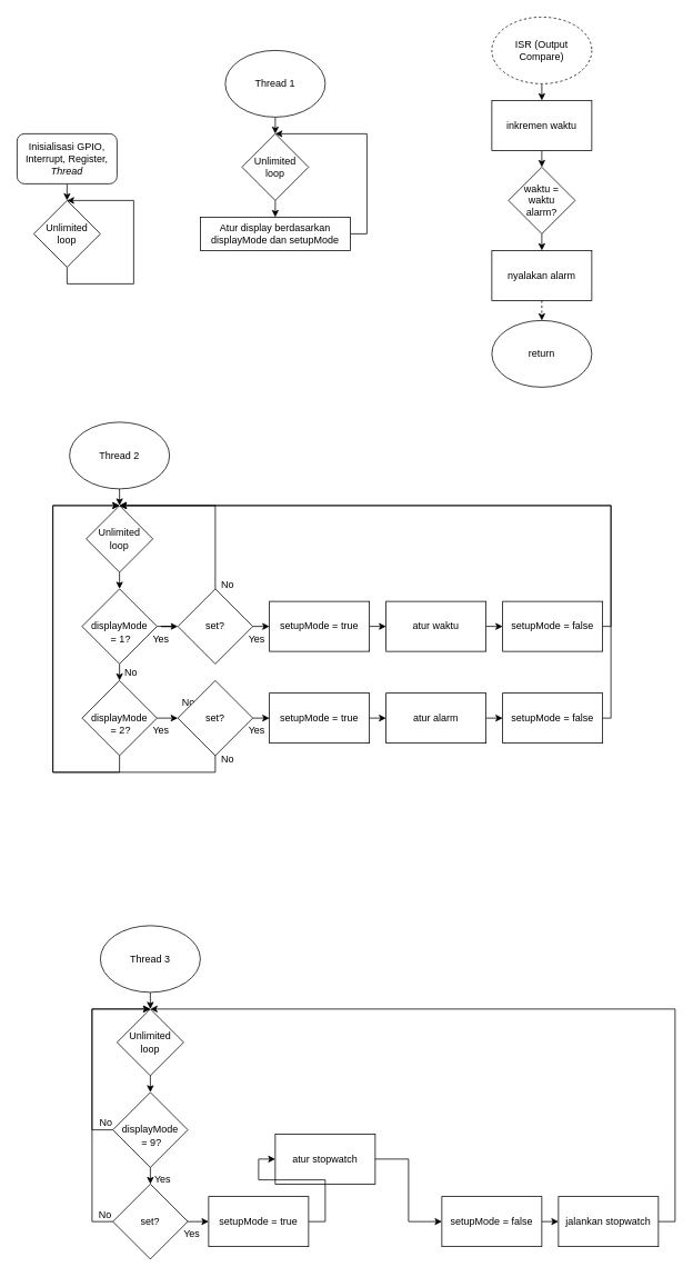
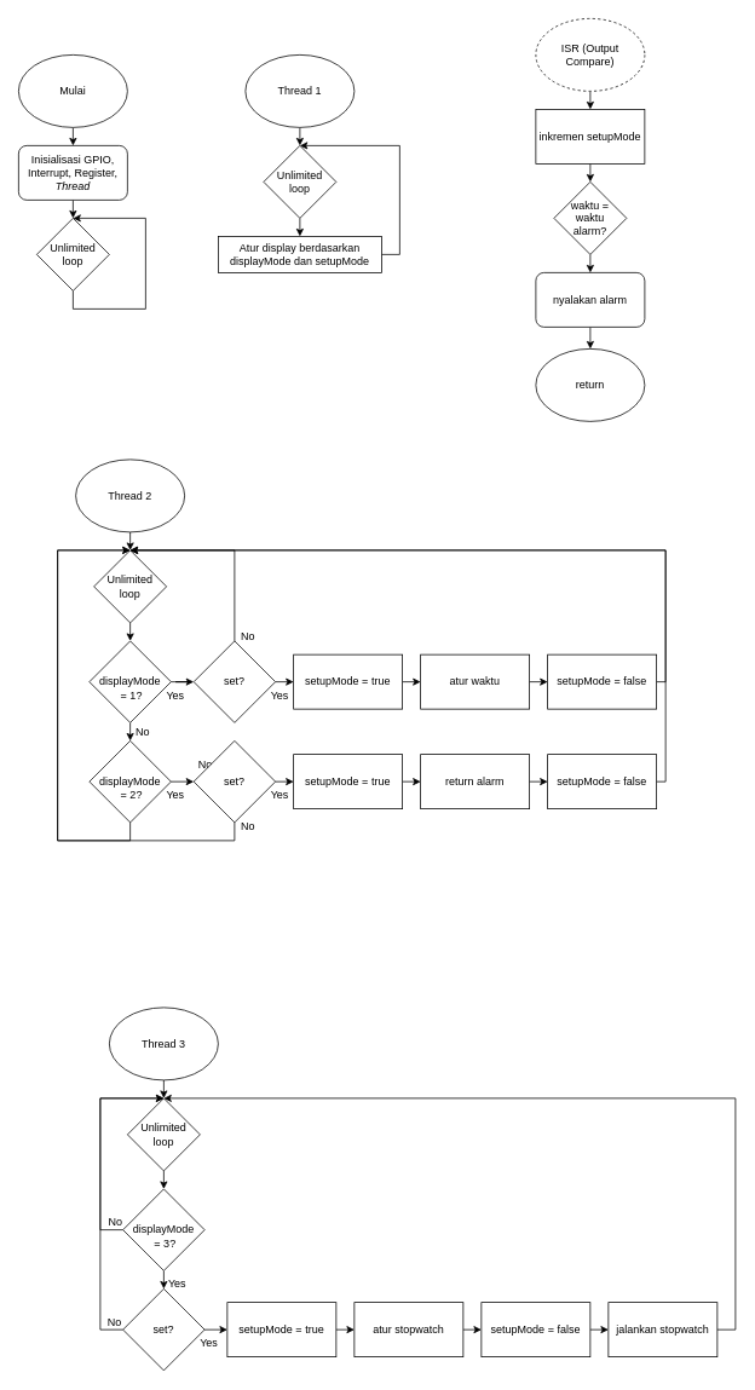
+ <mxCell id="3" value="Mulai" style="ellipse;whiteSpace=wrap;html=1;" vertex="1" parent="1"><mxGeometry x="20" y="60" width="120" height="80" as="geometry" /></mxCell>
+ <mxCell id="2" style="edgeStyle=orthogonalEdgeStyle;rounded=0;orthogonalLoop=1;jettySize=auto;html=1;exitX=0.5;exitY=1;exitDx=0;exitDy=0;entryX=0.5;entryY=0;entryDx=0;entryDy=0;" edge="1" parent="1" source="3" target="5"><mxGeometry relative="1" as="geometry" /></mxCell>
- <mxCell id="75" value="inkremen waktu" style="rounded=0;whiteSpace=wrap;html=1;" vertex="1" parent="1"><mxGeometry x="590" y="120" width="120" height="60" as="geometry" /></mxCell>
+ <mxCell id="75" value="inkremen setupMode" style="rounded=0;whiteSpace=wrap;html=1;" vertex="1" parent="1"><mxGeometry x="590" y="120" width="120" height="60" as="geometry" /></mxCell>
- <mxCell id="77" value="nyalakan alarm" style="rounded=0;whiteSpace=wrap;html=1;" vertex="1" parent="1"><mxGeometry x="590" y="300" width="120" height="60" as="geometry" /></mxCell>
+ <mxCell id="77" value="nyalakan alarm" style="whiteSpace=wrap;html=1;rounded=1;" vertex="1" parent="1"><mxGeometry x="590" y="300" width="120" height="60" as="geometry" /></mxCell>
- <mxCell id="76" style="edgeStyle=orthogonalEdgeStyle;rounded=0;orthogonalLoop=1;jettySize=auto;html=1;exitX=0.5;exitY=1;exitDx=0;exitDy=0;entryX=0.5;entryY=0;entryDx=0;entryDy=0;dashed=1;" edge="1" parent="1" source="77" target="80"><mxGeometry relative="1" as="geometry" /></mxCell>
+ <mxCell id="76" style="edgeStyle=orthogonalEdgeStyle;rounded=0;orthogonalLoop=1;jettySize=auto;html=1;exitX=0.5;exitY=1;exitDx=0;exitDy=0;entryX=0.5;entryY=0;entryDx=0;entryDy=0;" edge="1" parent="1" source="77" target="80"><mxGeometry relative="1" as="geometry" /></mxCell>
- <mxCell id="31" value="atur alarm" style="rounded=0;whiteSpace=wrap;html=1;" vertex="1" parent="1"><mxGeometry x="463" y="831" width="120" height="60" as="geometry" /></mxCell>
+ <mxCell id="31" value="return alarm" style="rounded=0;whiteSpace=wrap;html=1;" vertex="1" parent="1"><mxGeometry x="463" y="831" width="120" height="60" as="geometry" /></mxCell>
- <mxCell id="56" value="&lt;br&gt;displayMode&lt;br&gt;&amp;nbsp;= 9?" style="rhombus;whiteSpace=wrap;html=1;" vertex="1" parent="1"><mxGeometry x="135" y="1310" width="90" height="90" as="geometry" /></mxCell>
+ <mxCell id="56" value="&lt;br&gt;displayMode&lt;br&gt;&amp;nbsp;= 3?" style="rhombus;whiteSpace=wrap;html=1;" vertex="1" parent="1"><mxGeometry x="135" y="1310" width="90" height="90" as="geometry" /></mxCell>
- <mxCell id="61" value="atur stopwatch" style="rounded=0;whiteSpace=wrap;html=1;" vertex="1" parent="1"><mxGeometry x="330" y="1360" width="120" height="60" as="geometry" /></mxCell>
+ <mxCell id="61" value="atur stopwatch" style="rounded=0;whiteSpace=wrap;html=1;" vertex="1" parent="1"><mxGeometry x="390" y="1435" width="120" height="60" as="geometry" /></mxCell>
